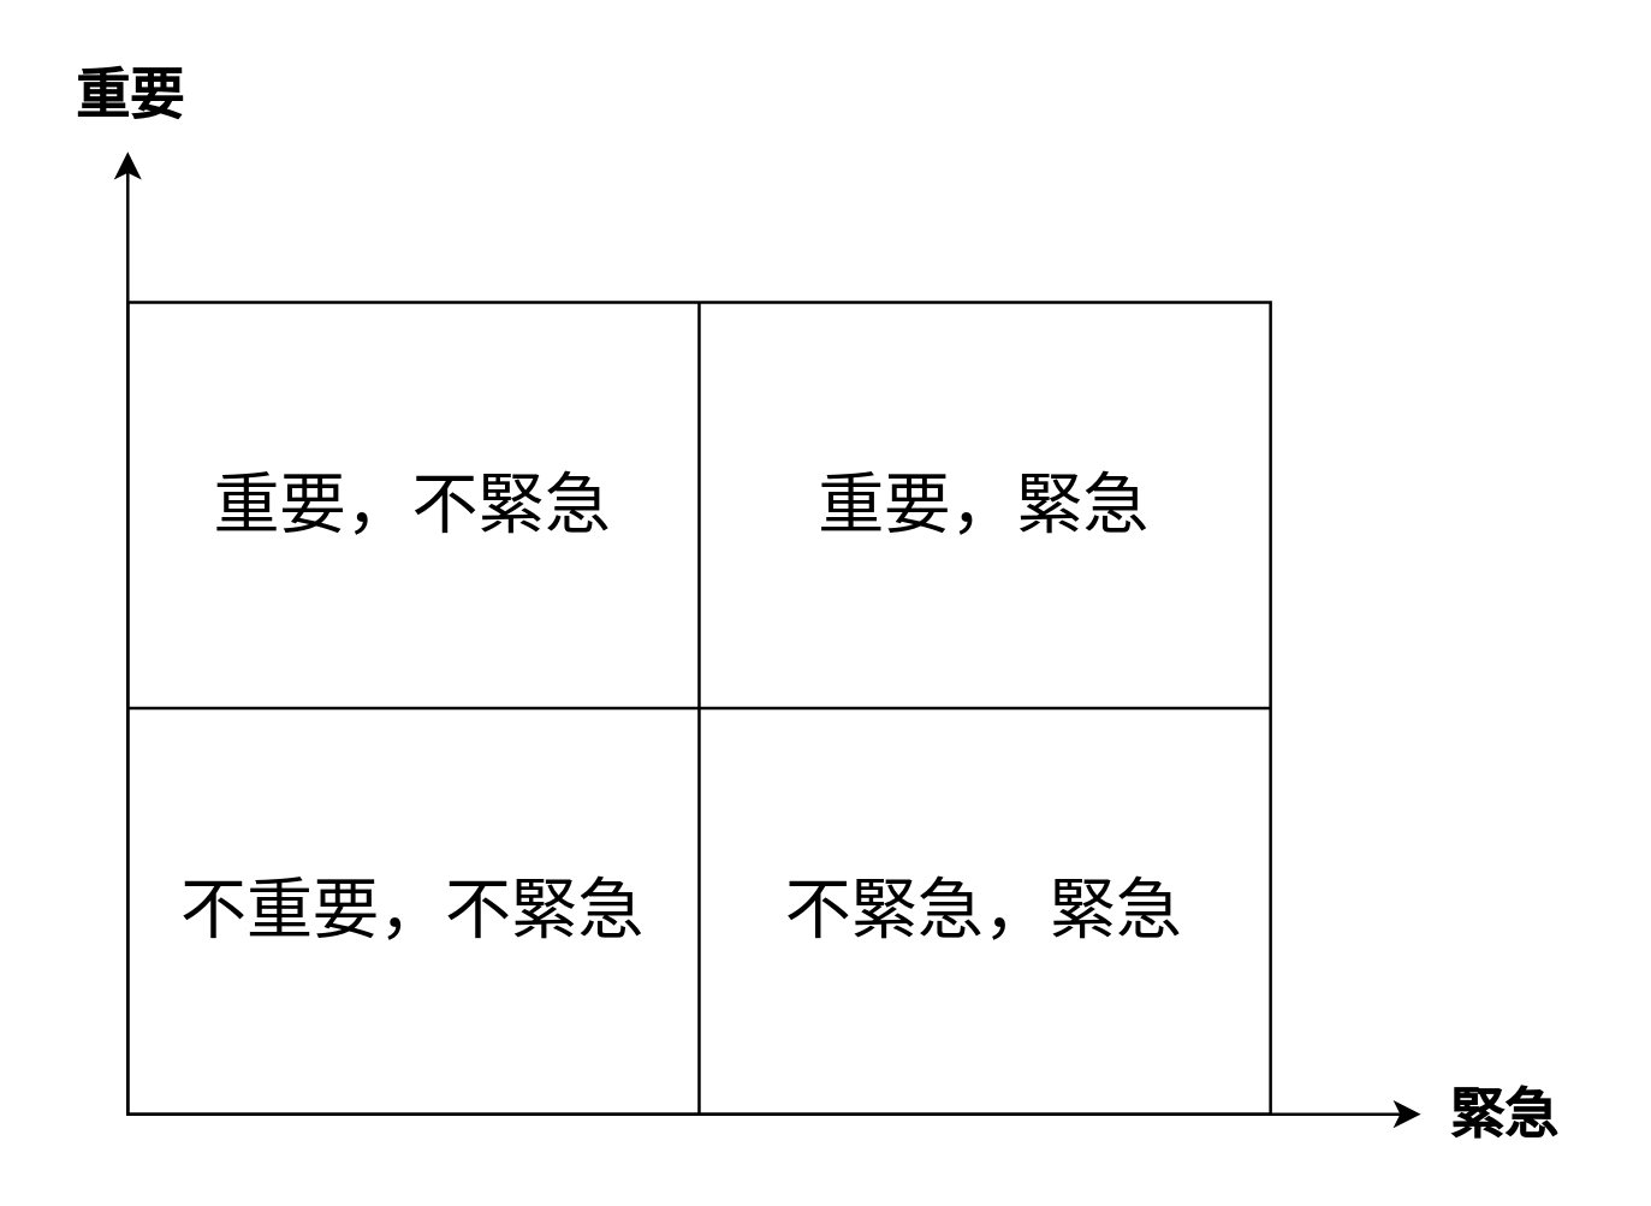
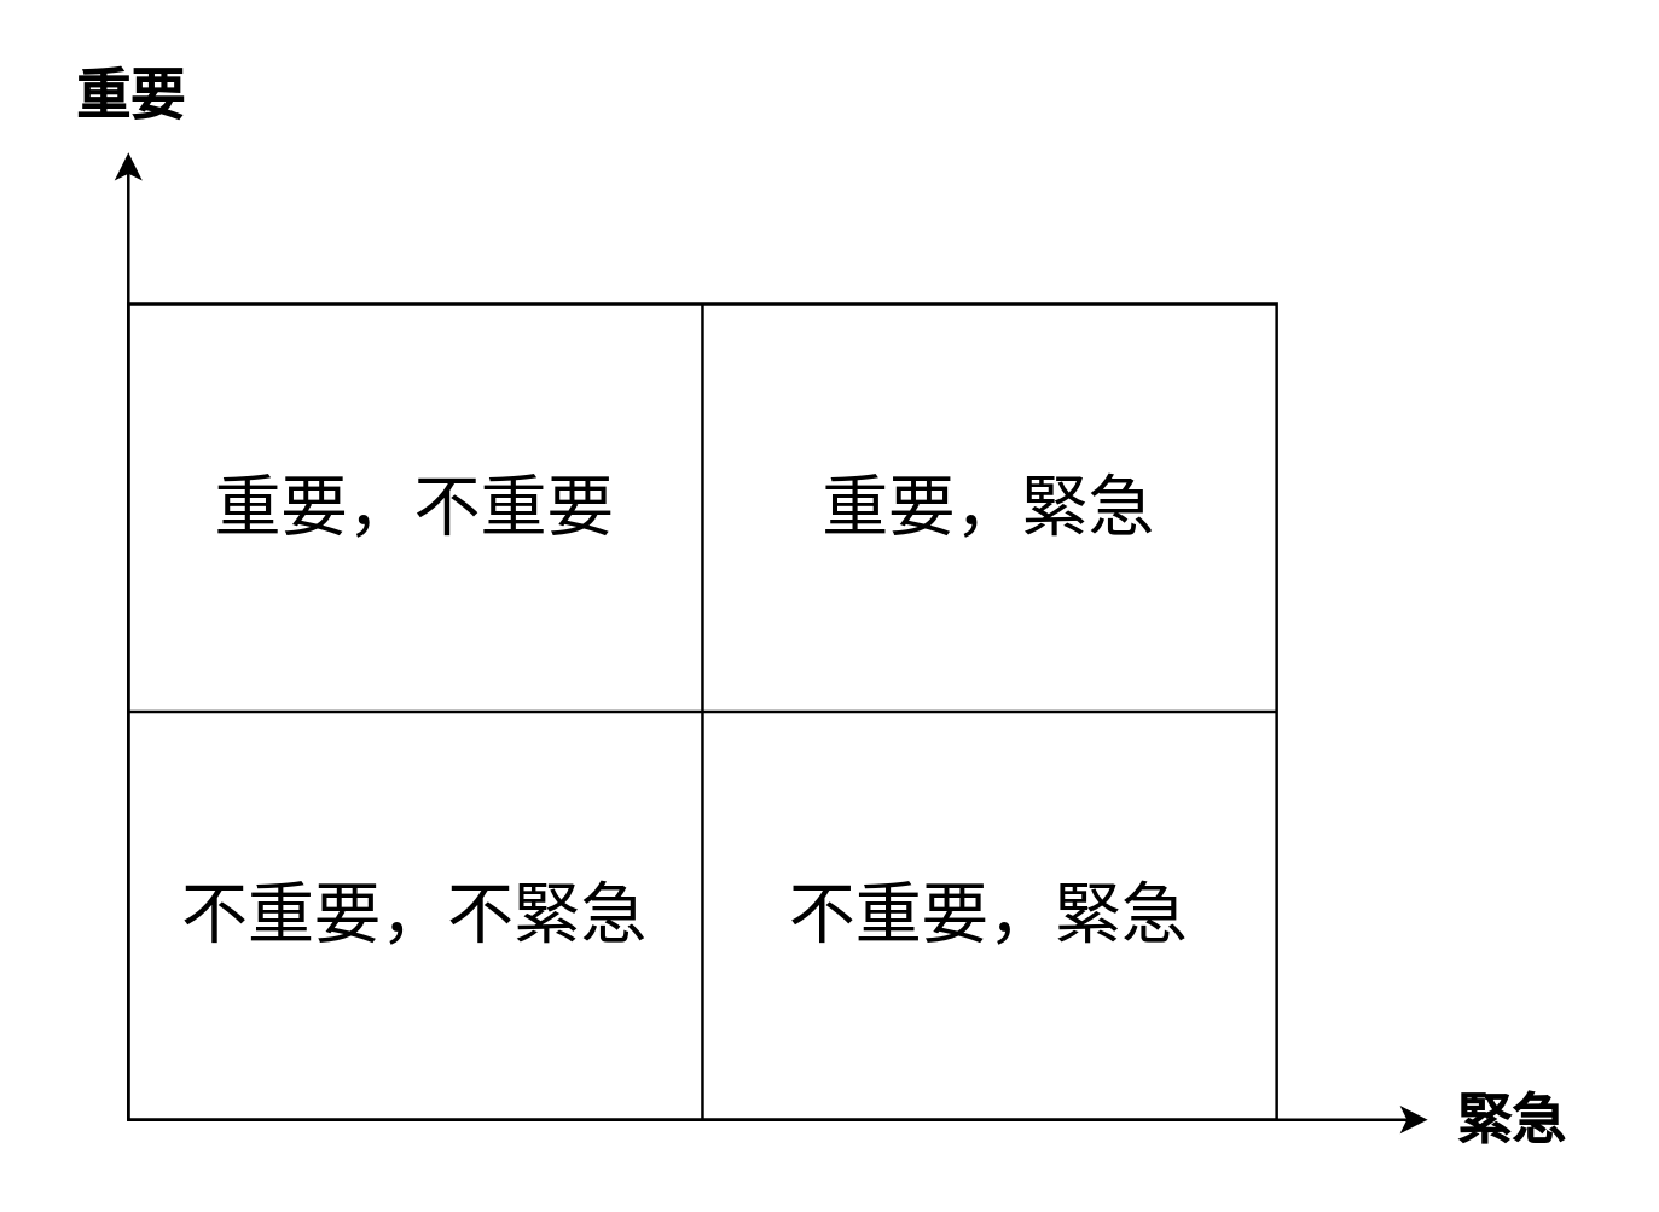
- <mxCell id="4" value="&lt;font style=&quot;font-size: 22px;&quot;&gt;重要，不緊急&lt;/font&gt;" style="shape=partialRectangle;html=1;whiteSpace=wrap;connectable=0;overflow=hidden;fillColor=none;top=0;left=0;bottom=0;right=0;pointerEvents=1;fontSize=20;" vertex="1" parent="3"><mxGeometry width="190" height="135" as="geometry"><mxRectangle width="190" height="135" as="alternateBounds" /></mxGeometry></mxCell>
+ <mxCell id="4" value="&lt;font style=&quot;font-size: 22px;&quot;&gt;重要，不重要&lt;/font&gt;" style="shape=partialRectangle;html=1;whiteSpace=wrap;connectable=0;overflow=hidden;fillColor=none;top=0;left=0;bottom=0;right=0;pointerEvents=1;fontSize=20;" vertex="1" parent="3"><mxGeometry width="190" height="135" as="geometry"><mxRectangle width="190" height="135" as="alternateBounds" /></mxGeometry></mxCell>
- <mxCell id="8" value="&lt;font style=&quot;font-size: 22px;&quot;&gt;不緊急，緊急&lt;/font&gt;" style="shape=partialRectangle;html=1;whiteSpace=wrap;connectable=0;overflow=hidden;fillColor=none;top=0;left=0;bottom=0;right=0;pointerEvents=1;" vertex="1" parent="6"><mxGeometry x="190" width="190" height="135" as="geometry"><mxRectangle width="190" height="135" as="alternateBounds" /></mxGeometry></mxCell>
+ <mxCell id="8" value="&lt;font style=&quot;font-size: 22px;&quot;&gt;不重要，緊急&lt;/font&gt;" style="shape=partialRectangle;html=1;whiteSpace=wrap;connectable=0;overflow=hidden;fillColor=none;top=0;left=0;bottom=0;right=0;pointerEvents=1;" vertex="1" parent="6"><mxGeometry x="190" width="190" height="135" as="geometry"><mxRectangle width="190" height="135" as="alternateBounds" /></mxGeometry></mxCell>
